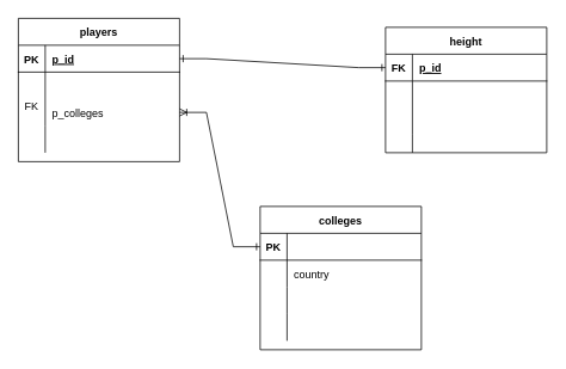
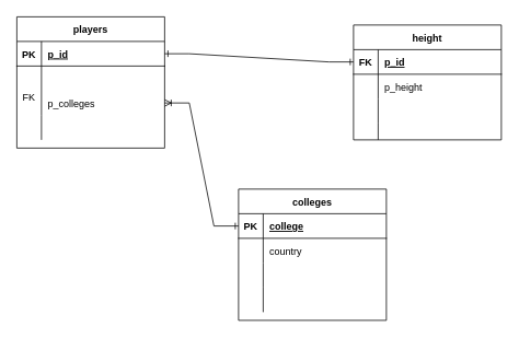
+ <mxCell id="20" value="p_height" style="shape=partialRectangle;connectable=0;fillColor=none;top=0;left=0;bottom=0;right=0;align=left;spacingLeft=6;overflow=hidden;" vertex="1" parent="18"><mxGeometry x="30" width="150" height="30" as="geometry"><mxRectangle width="150" height="30" as="alternateBounds" /></mxGeometry></mxCell>
+ <mxCell id="30" value="college" style="shape=partialRectangle;connectable=0;fillColor=none;top=0;left=0;bottom=0;right=0;align=left;spacingLeft=6;fontStyle=5;overflow=hidden;" vertex="1" parent="28"><mxGeometry x="30" width="150" height="30" as="geometry"><mxRectangle width="150" height="30" as="alternateBounds" /></mxGeometry></mxCell>
